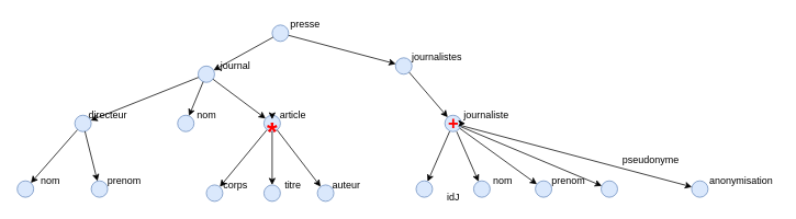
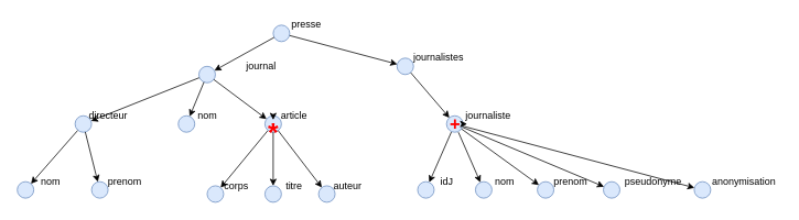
- <mxCell id="15" value="journal" style="text;html=1;align=center;verticalAlign=middle;resizable=0;points=[];autosize=1;" vertex="1" parent="1"><mxGeometry x="260" y="70" width="50" height="20" as="geometry" /></mxCell>
+ <mxCell id="15" value="journal" style="text;html=1;align=center;verticalAlign=middle;resizable=0;points=[];autosize=1;" vertex="1" parent="1"><mxGeometry x="290" y="70" width="50" height="20" as="geometry" /></mxCell>
- <mxCell id="36" value="pseudonyme" style="text;html=1;align=center;verticalAlign=middle;resizable=0;points=[];autosize=1;" vertex="1" parent="1"><mxGeometry x="750" y="185" width="80" height="20" as="geometry" /></mxCell>
+ <mxCell id="36" value="pseudonyme" style="text;html=1;align=center;verticalAlign=middle;resizable=0;points=[];autosize=1;" vertex="1" parent="1"><mxGeometry x="750" y="210" width="80" height="20" as="geometry" /></mxCell>
- <mxCell id="30" value="idJ" style="text;html=1;align=center;verticalAlign=middle;resizable=0;points=[];autosize=1;" vertex="1" parent="1"><mxGeometry x="535" y="230" width="30" height="20" as="geometry" /></mxCell>
+ <mxCell id="30" value="idJ" style="text;html=1;align=center;verticalAlign=middle;resizable=0;points=[];autosize=1;" vertex="1" parent="1"><mxGeometry x="525" y="210" width="30" height="20" as="geometry" /></mxCell>
